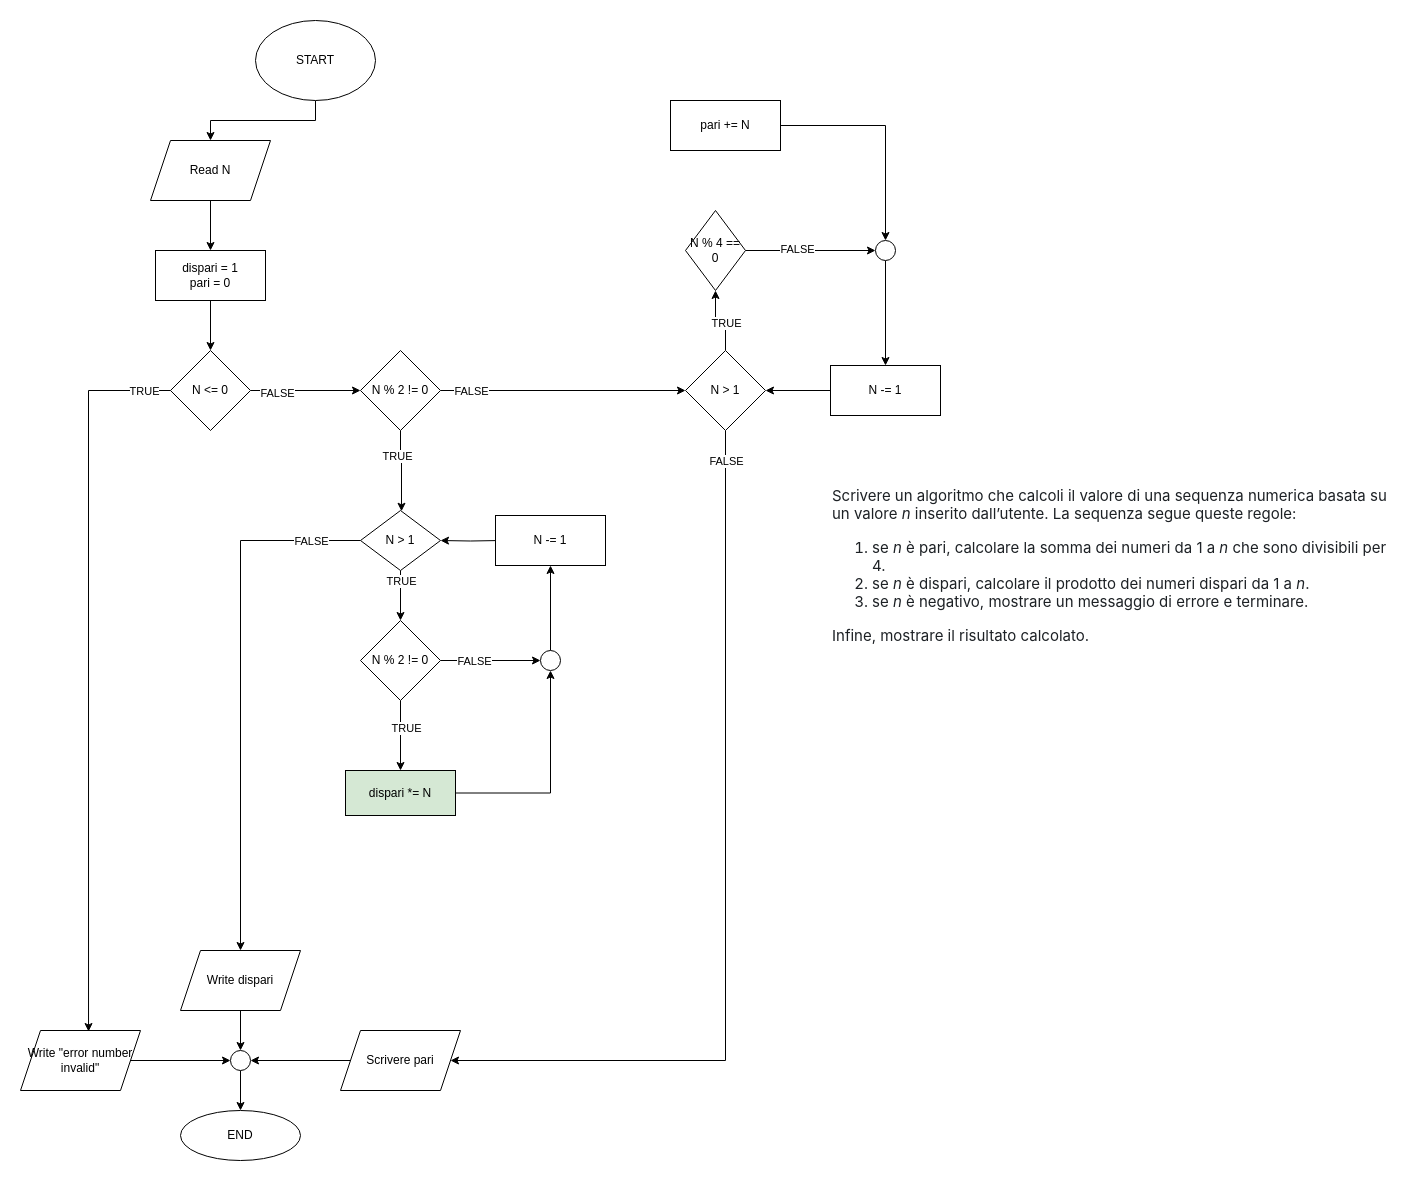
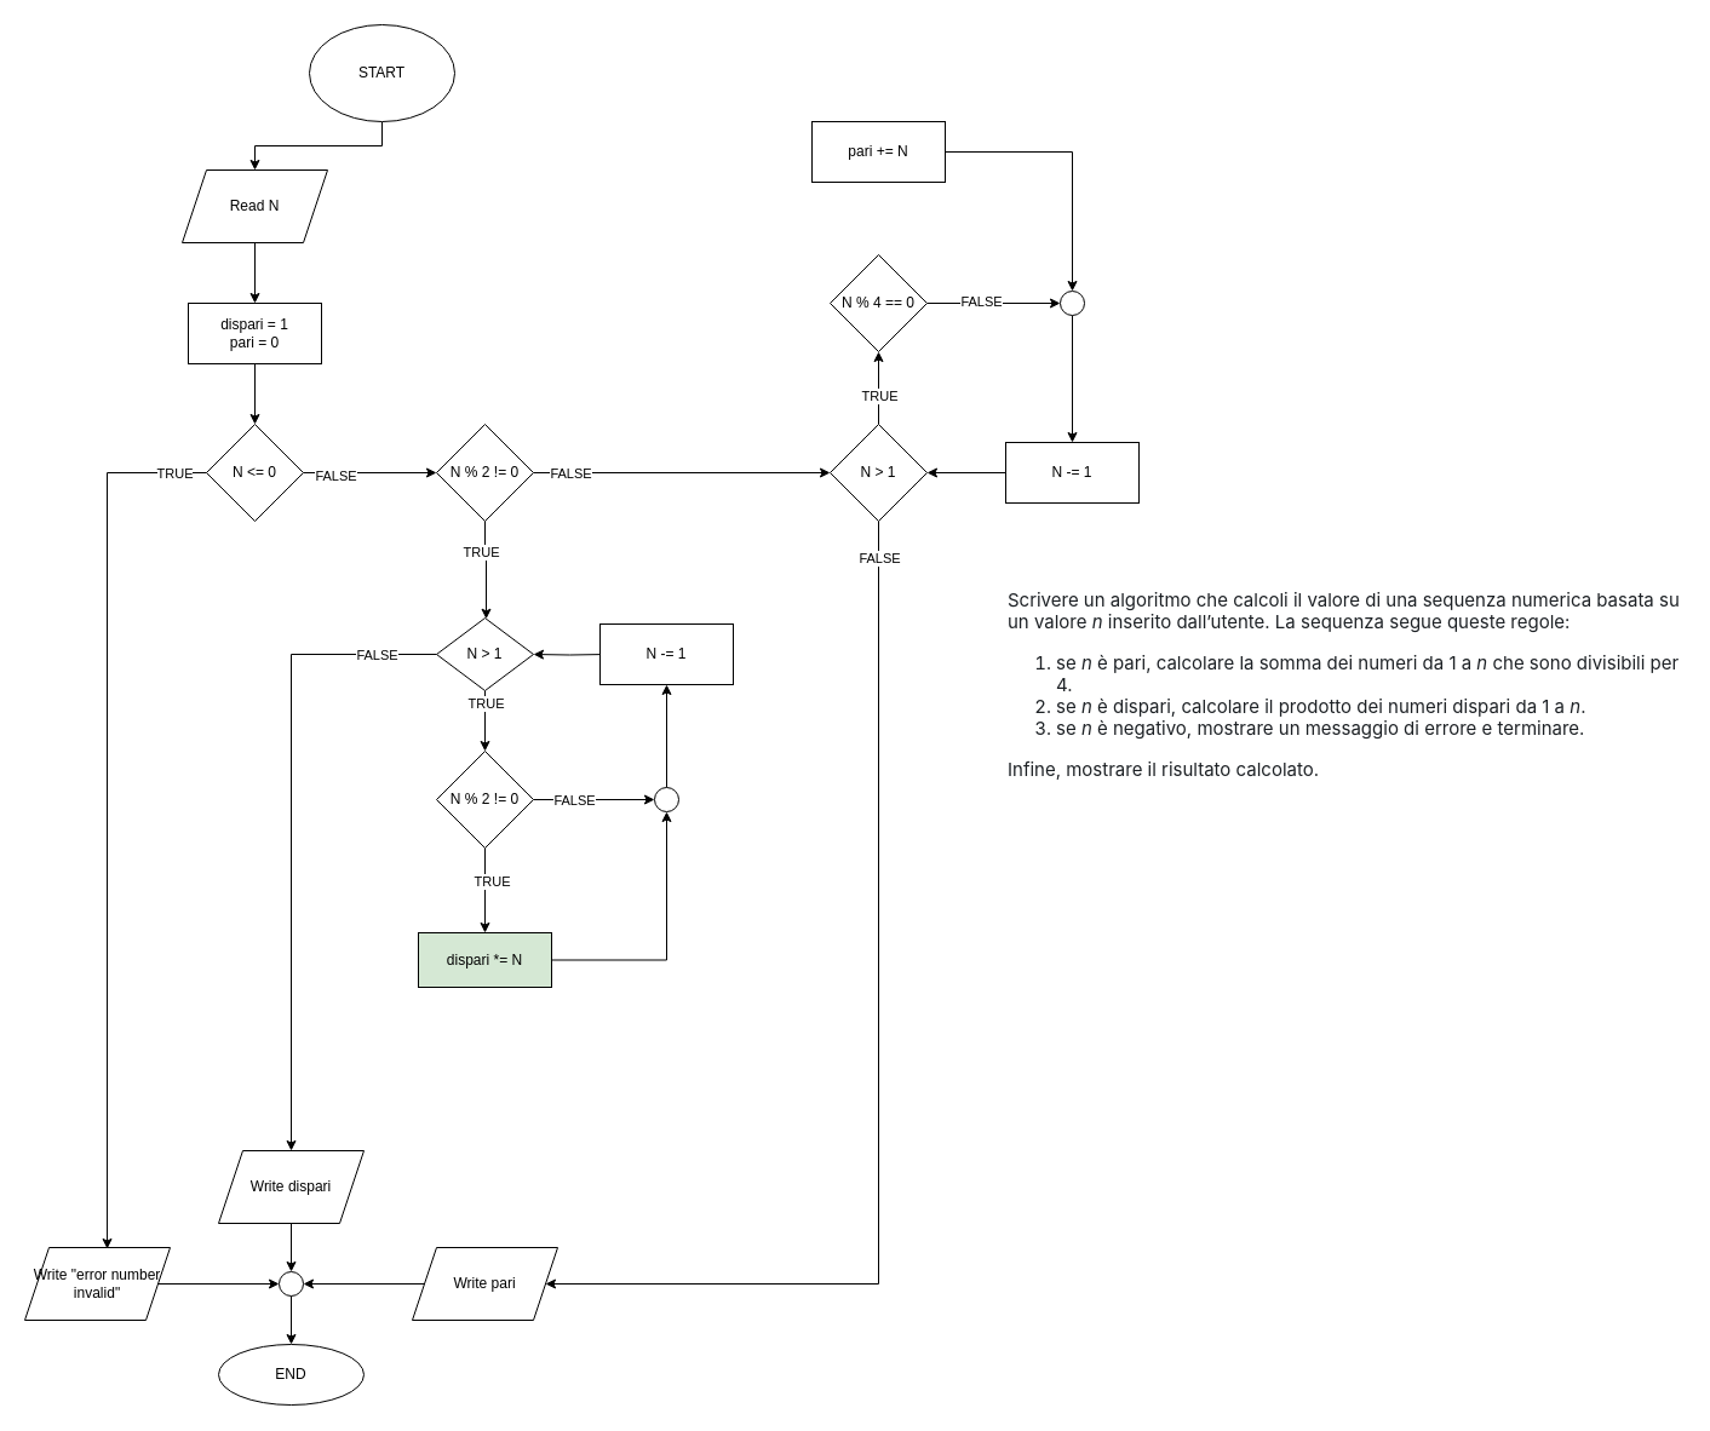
- <mxCell id="43" value="N % 4 == 0" style="rhombus;whiteSpace=wrap;html=1;" parent="1" vertex="1"><mxGeometry x="685" y="210" width="60" height="80" as="geometry" /></mxCell>
+ <mxCell id="43" value="N % 4 == 0" style="rhombus;whiteSpace=wrap;html=1;" parent="1" vertex="1"><mxGeometry x="685" y="210" width="80" height="80" as="geometry" /></mxCell>
- <mxCell id="51" value="Scrivere pari" style="shape=parallelogram;perimeter=parallelogramPerimeter;whiteSpace=wrap;html=1;fixedSize=1;" parent="1" vertex="1"><mxGeometry x="340" y="1030" width="120" height="60" as="geometry" /></mxCell>
+ <mxCell id="51" value="Write pari" style="shape=parallelogram;perimeter=parallelogramPerimeter;whiteSpace=wrap;html=1;fixedSize=1;" parent="1" vertex="1"><mxGeometry x="340" y="1030" width="120" height="60" as="geometry" /></mxCell>
